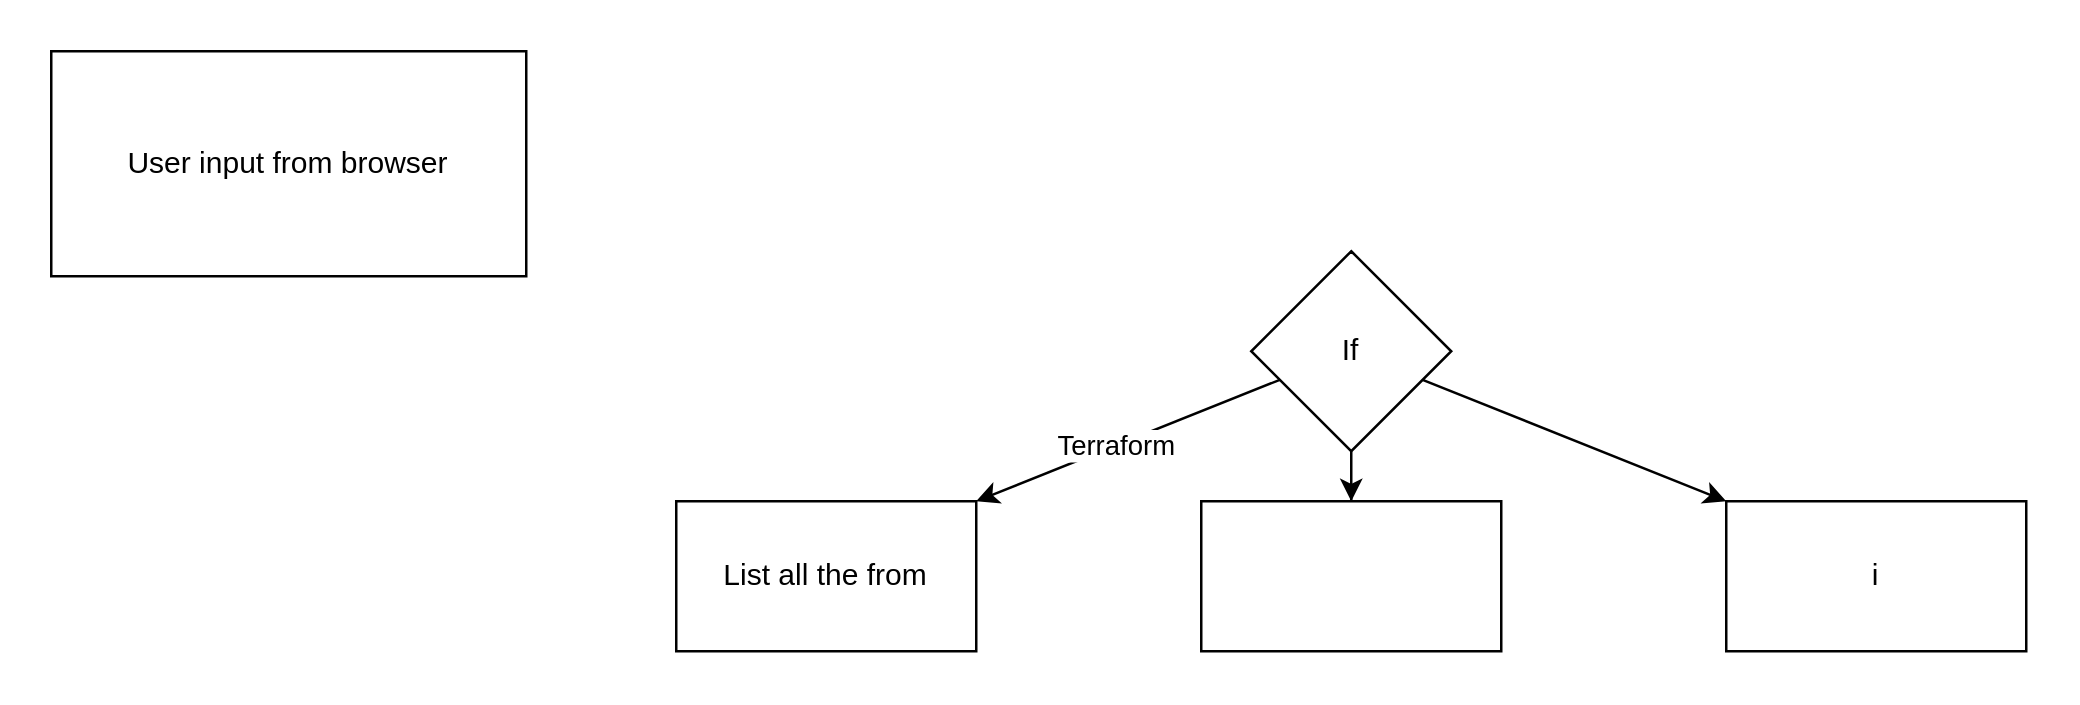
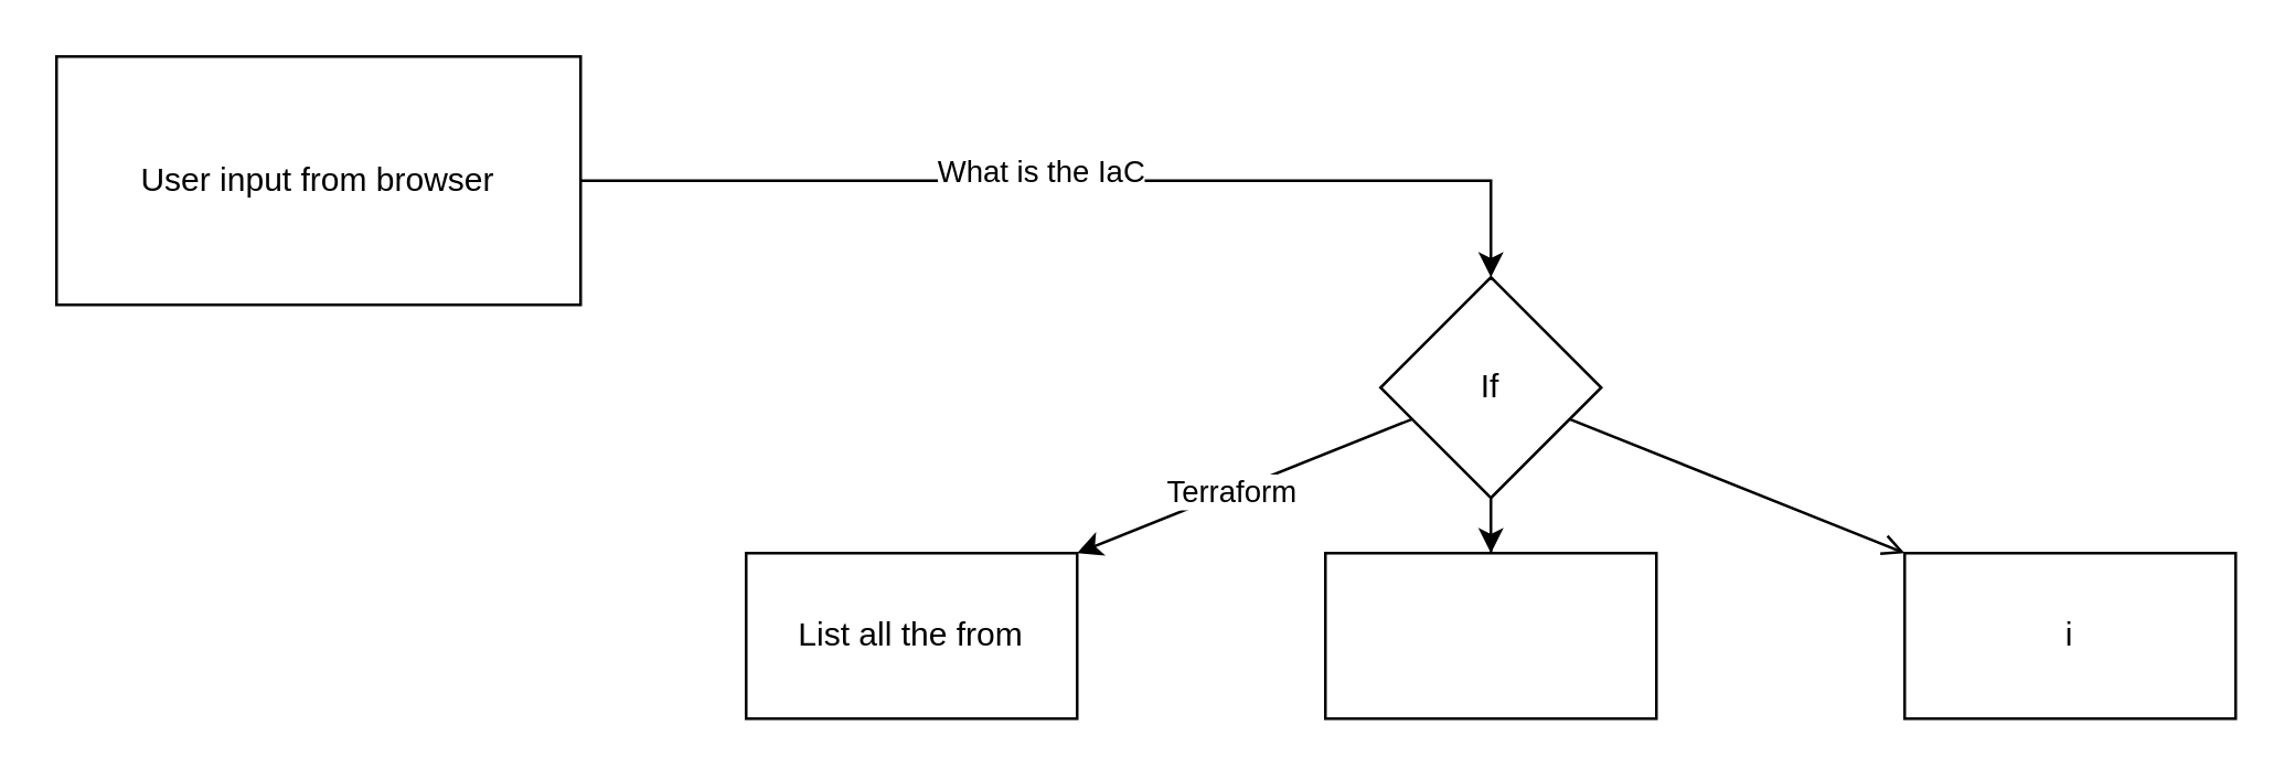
+ <mxCell id="2" style="edgeStyle=orthogonalEdgeStyle;rounded=0;orthogonalLoop=1;jettySize=auto;html=1;entryX=0.5;entryY=0;entryDx=0;entryDy=0;" edge="1" parent="1" source="4" target="8"><mxGeometry relative="1" as="geometry" /></mxCell>
+ <mxCell id="3" value="What is the IaC" style="edgeLabel;html=1;align=center;verticalAlign=middle;resizable=0;points=[];" vertex="1" connectable="0" parent="2"><mxGeometry x="-0.093" y="4" relative="1" as="geometry"><mxPoint as="offset" /></mxGeometry></mxCell>
- <mxCell id="12" style="rounded=0;orthogonalLoop=1;jettySize=auto;html=1;entryX=0;entryY=0;entryDx=0;entryDy=0;" edge="1" parent="1" source="8" target="11"><mxGeometry relative="1" as="geometry" /></mxCell>
+ <mxCell id="12" style="rounded=0;orthogonalLoop=1;jettySize=auto;html=1;entryX=0;entryY=0;entryDx=0;entryDy=0;endArrow=open;" edge="1" parent="1" source="8" target="11"><mxGeometry relative="1" as="geometry" /></mxCell>
